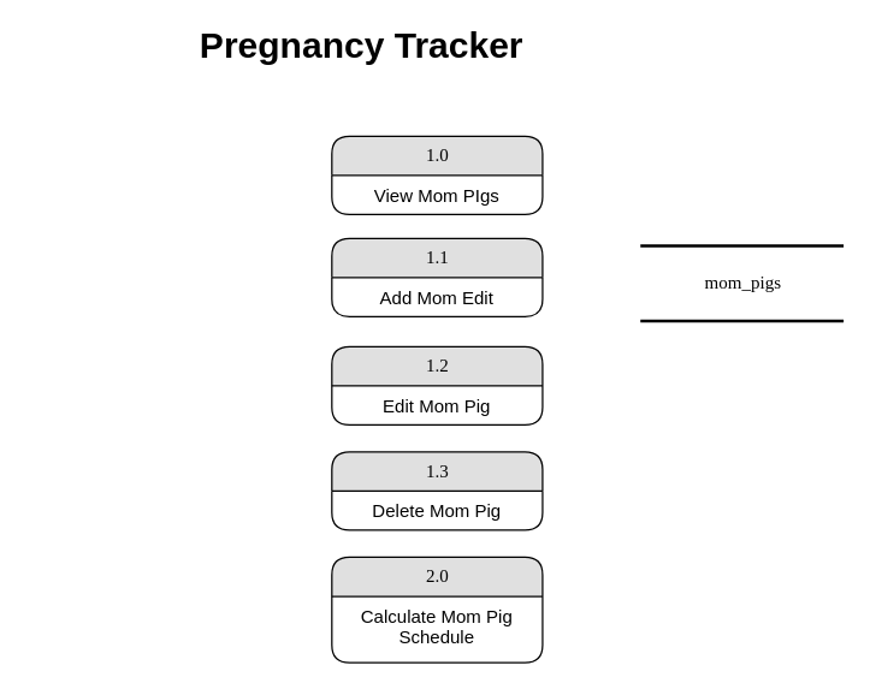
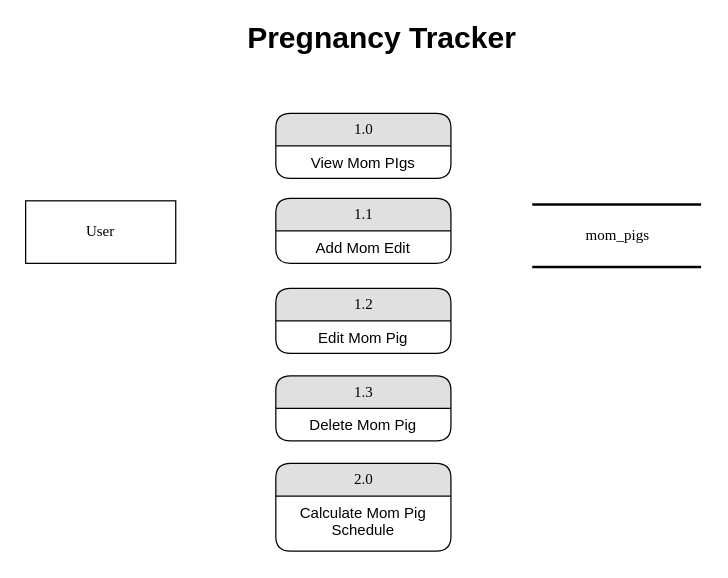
- <mxCell id="14" value="&lt;b&gt;&lt;font style=&quot;font-size: 24px;&quot;&gt;Pregnancy Tracker&lt;/font&gt;&lt;/b&gt;" style="text;html=1;strokeColor=none;fillColor=none;align=center;verticalAlign=middle;whiteSpace=wrap;rounded=0;" vertex="1" parent="1"><mxGeometry x="125" y="20" width="230" height="20" as="geometry" /></mxCell>
+ <mxCell id="14" value="&lt;b&gt;&lt;font style=&quot;font-size: 24px;&quot;&gt;Pregnancy Tracker&lt;/font&gt;&lt;/b&gt;" style="text;html=1;strokeColor=none;fillColor=none;align=center;verticalAlign=middle;whiteSpace=wrap;rounded=0;" vertex="1" parent="1"><mxGeometry x="190" y="20" width="230" height="20" as="geometry" /></mxCell>
+ <mxCell id="2" value="User" style="whiteSpace=wrap;html=1;rounded=0;shadow=0;comic=0;labelBackgroundColor=none;strokeWidth=1;fontFamily=Verdana;fontSize=12;align=center;" vertex="1" parent="1"><mxGeometry x="20" y="160" width="120" height="50" as="geometry" /></mxCell>
